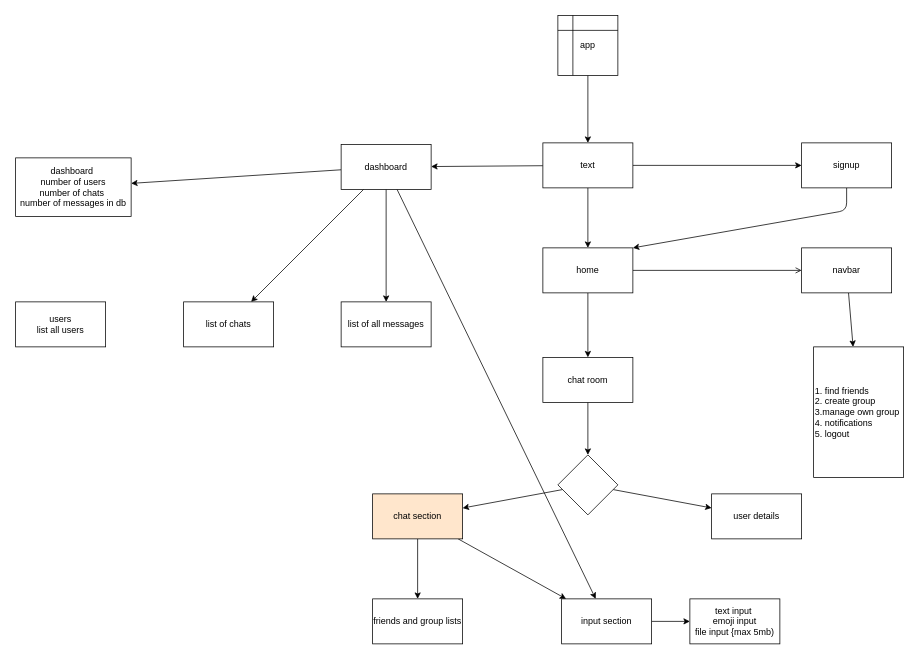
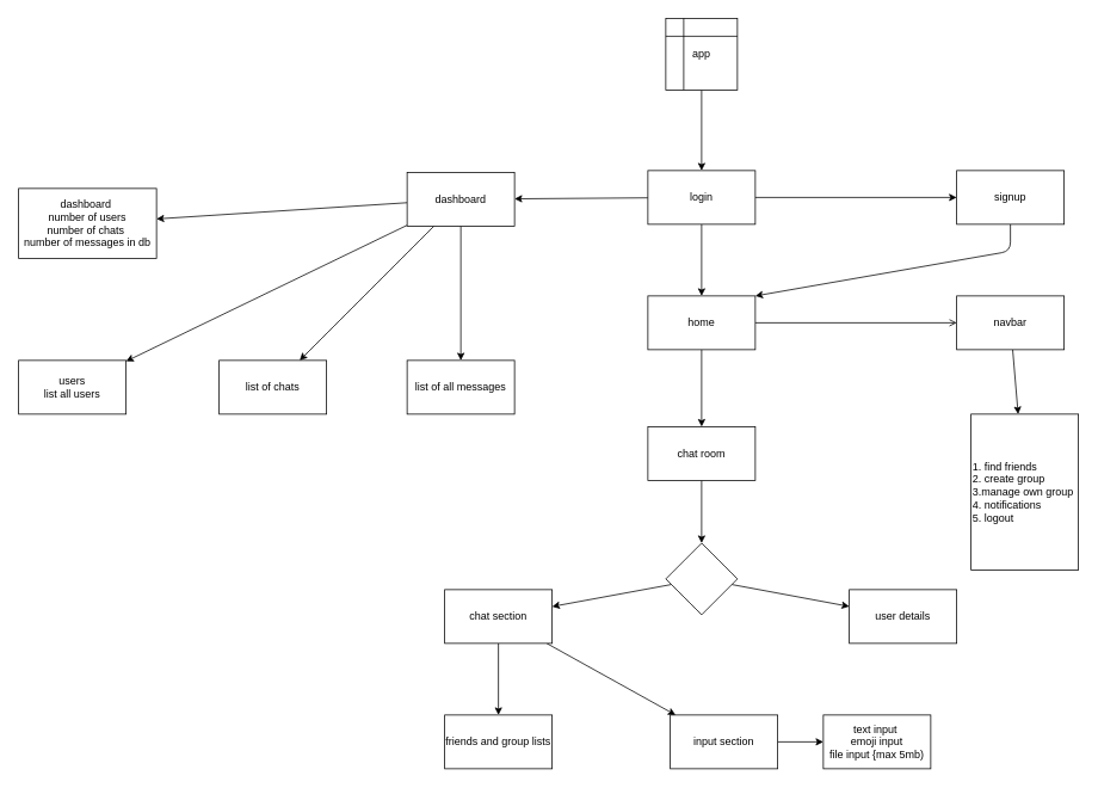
- <mxCell id="7" value="text&lt;br&gt;" style="whiteSpace=wrap;html=1;" vertex="1" parent="1"><mxGeometry x="723" y="190" width="120" height="60" as="geometry" /></mxCell>
+ <mxCell id="7" value="login&lt;br&gt;" style="whiteSpace=wrap;html=1;" vertex="1" parent="1"><mxGeometry x="723" y="190" width="120" height="60" as="geometry" /></mxCell>
- <mxCell id="9" value="" style="edgeStyle=none;html=1;" edge="1" parent="1" source="12" target="33"><mxGeometry relative="1" as="geometry" /></mxCell>
+ <mxCell id="9" value="" style="edgeStyle=none;html=1;" edge="1" parent="1" source="12" target="36"><mxGeometry relative="1" as="geometry" /></mxCell>
- <mxCell id="29" value="chat section" style="whiteSpace=wrap;html=1;fillColor=#ffe6cc;" vertex="1" parent="1"><mxGeometry x="496" y="658" width="120" height="60" as="geometry" /></mxCell>
+ <mxCell id="29" value="chat section" style="whiteSpace=wrap;html=1;" vertex="1" parent="1"><mxGeometry x="496" y="658" width="120" height="60" as="geometry" /></mxCell>
